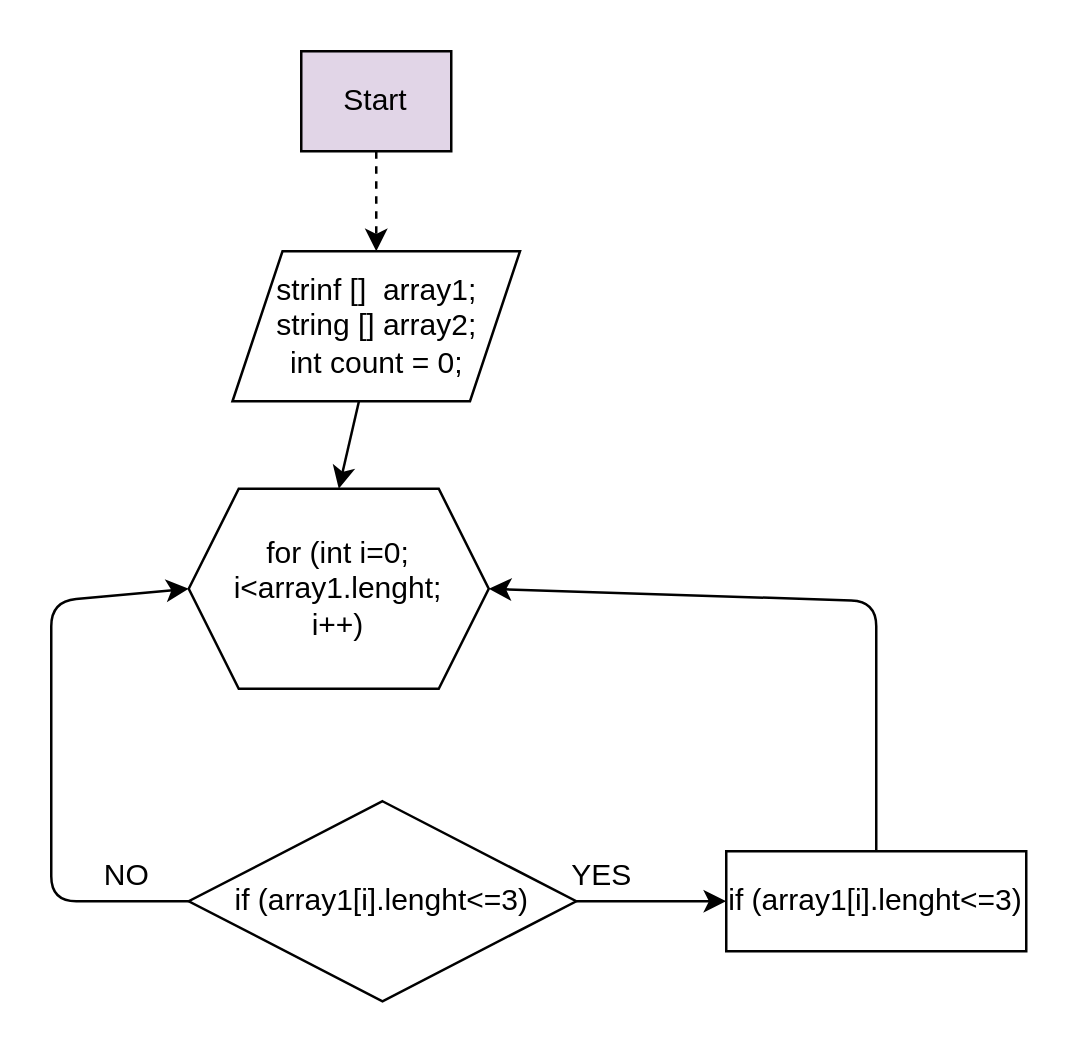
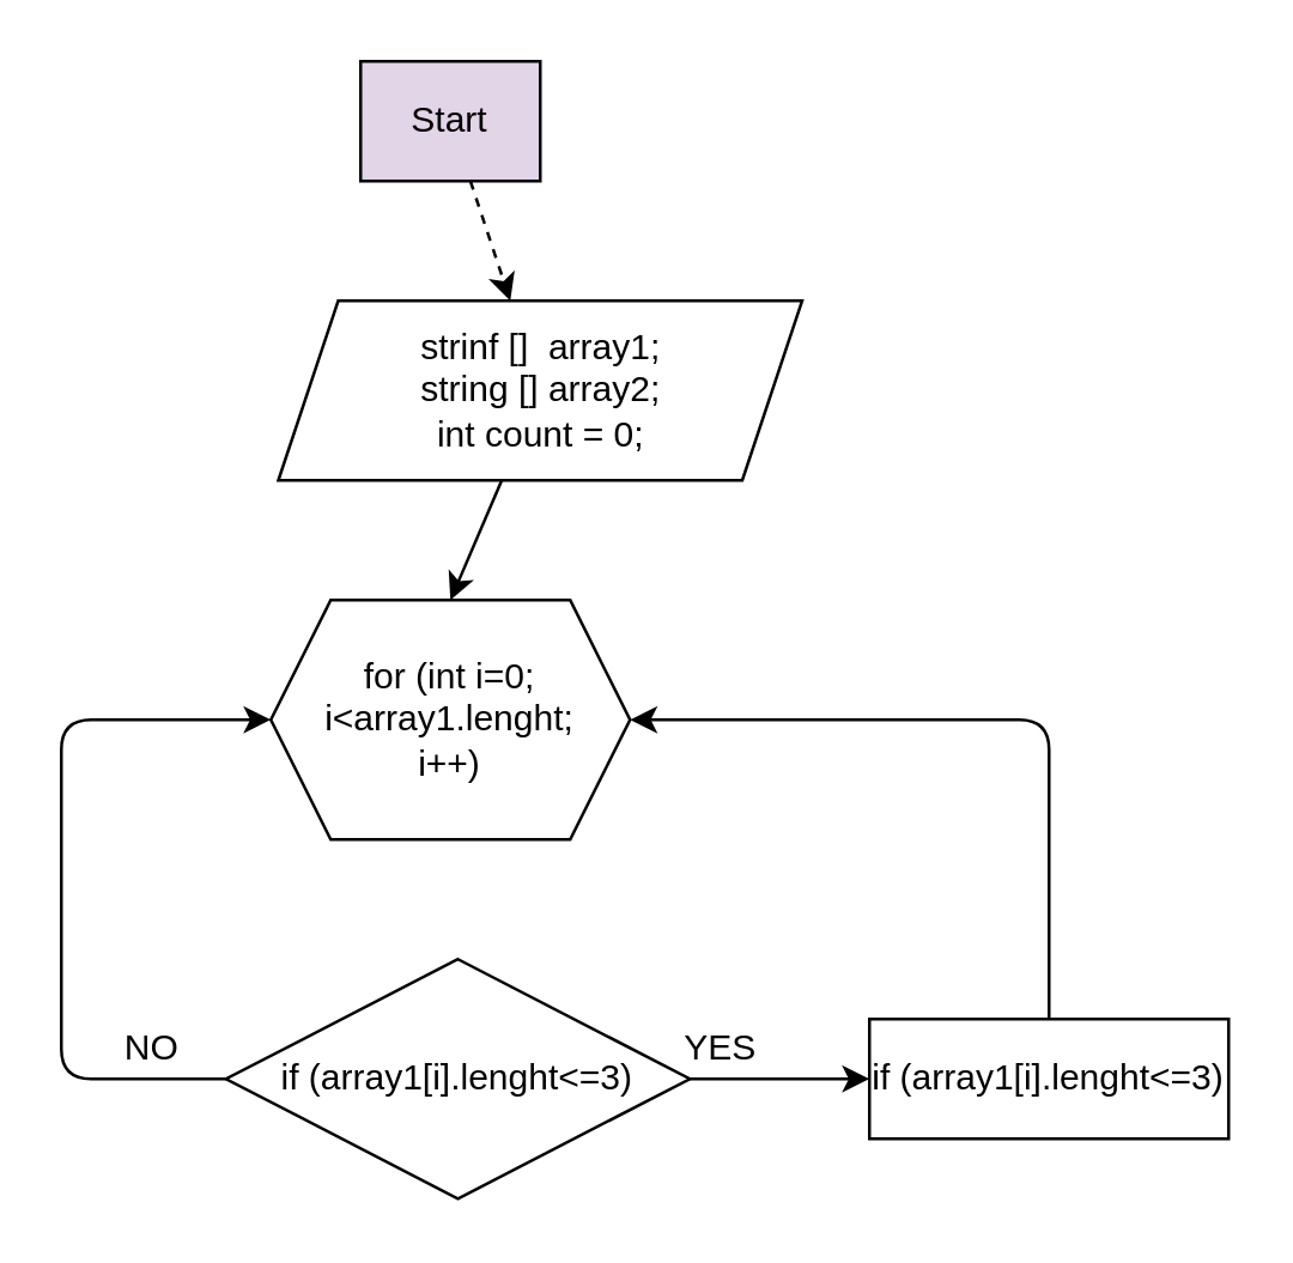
- <mxCell id="5" value="&lt;div&gt;strinf []&amp;nbsp; array1;&lt;/div&gt;&lt;div&gt;string [] array2;&lt;/div&gt;&lt;div&gt;int count = 0;&lt;/div&gt;" style="shape=parallelogram;perimeter=parallelogramPerimeter;whiteSpace=wrap;html=1;fixedSize=1;" vertex="1" parent="1"><mxGeometry x="92.5" y="100" width="115" height="60" as="geometry" /></mxCell>
+ <mxCell id="5" value="&lt;div&gt;strinf []&amp;nbsp; array1;&lt;/div&gt;&lt;div&gt;string [] array2;&lt;/div&gt;&lt;div&gt;int count = 0;&lt;/div&gt;" style="shape=parallelogram;perimeter=parallelogramPerimeter;whiteSpace=wrap;html=1;fixedSize=1;" vertex="1" parent="1"><mxGeometry x="92.5" y="100" width="175" height="60" as="geometry" /></mxCell>
- <mxCell id="6" value="&lt;div&gt;for (int i=0;&lt;/div&gt;&lt;div&gt;i&amp;lt;array1.lenght;&lt;/div&gt;&lt;div&gt;i++)&lt;/div&gt;" style="shape=hexagon;perimeter=hexagonPerimeter2;whiteSpace=wrap;html=1;fixedSize=1;" vertex="1" parent="1"><mxGeometry x="75" y="195" width="120" height="80" as="geometry" /></mxCell>
+ <mxCell id="6" value="&lt;div&gt;for (int i=0;&lt;/div&gt;&lt;div&gt;i&amp;lt;array1.lenght;&lt;/div&gt;&lt;div&gt;i++)&lt;/div&gt;" style="shape=hexagon;perimeter=hexagonPerimeter2;whiteSpace=wrap;html=1;fixedSize=1;" vertex="1" parent="1"><mxGeometry x="90" y="200" width="120" height="80" as="geometry" /></mxCell>
